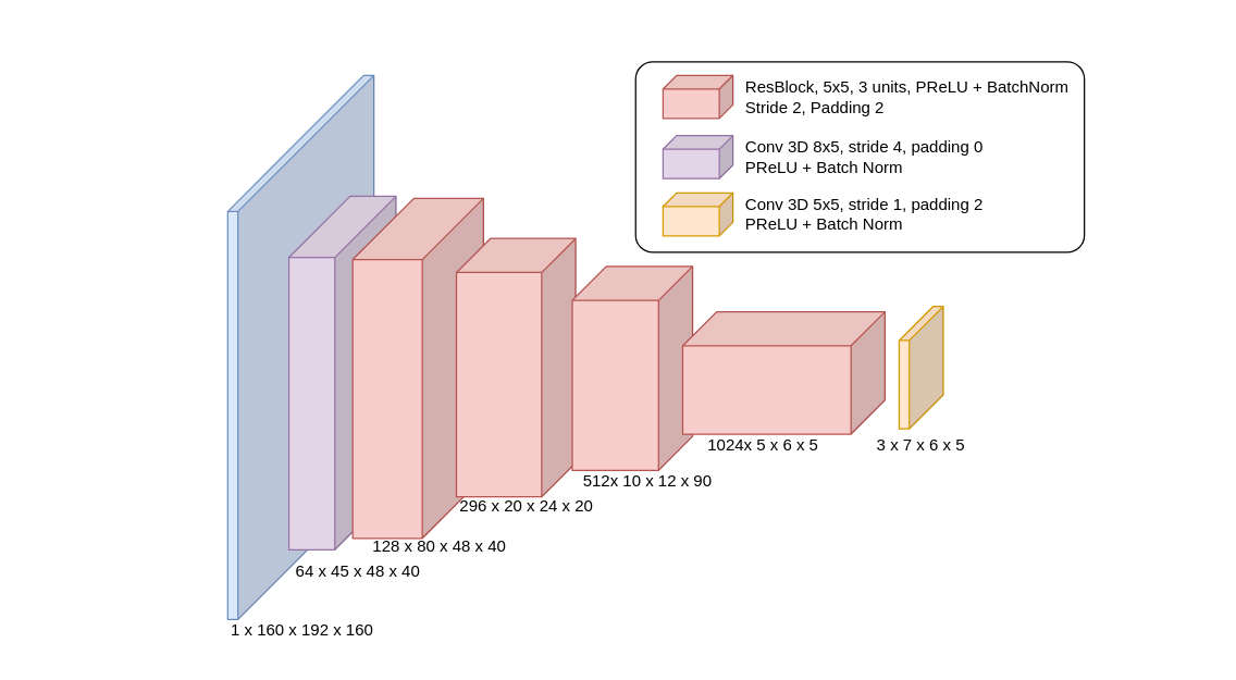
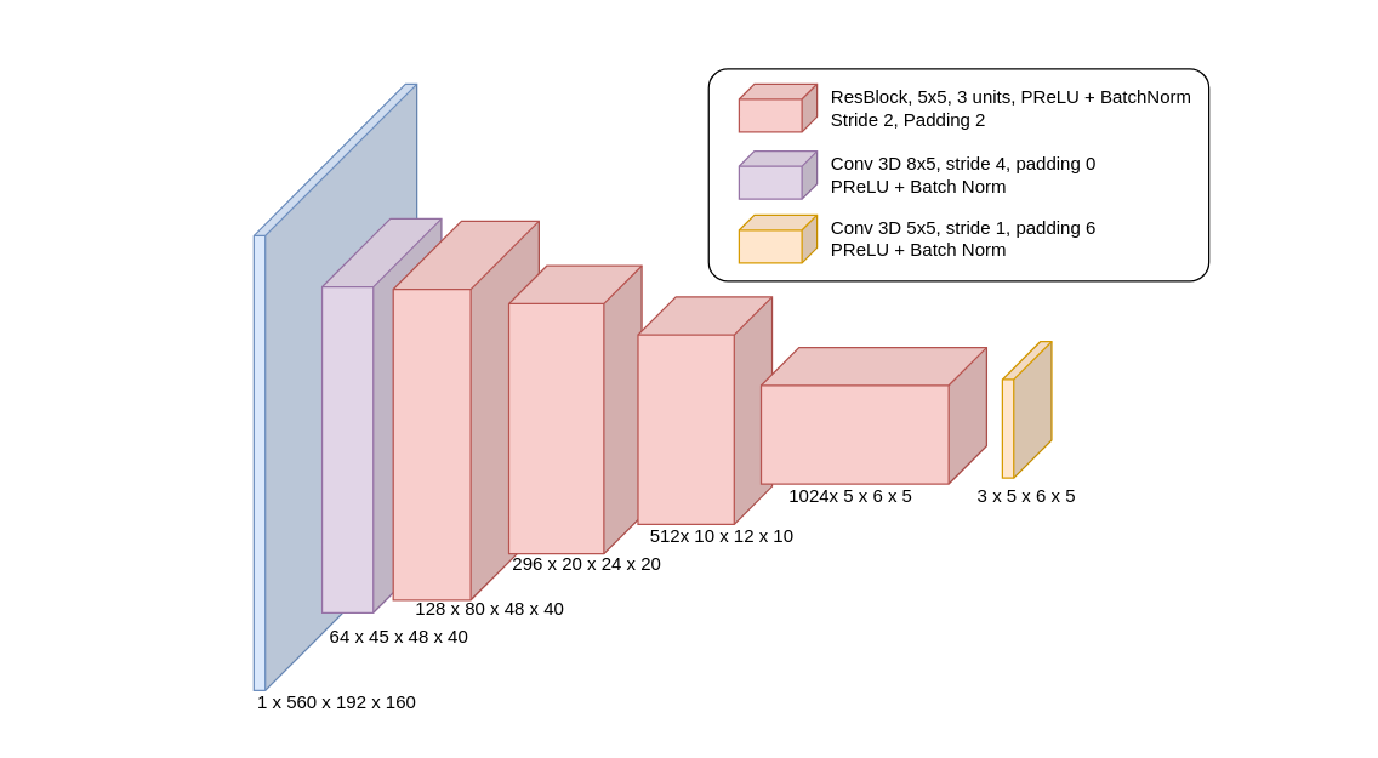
- <mxCell id="15" value="Conv 3D 5x5, stride 1, padding 2&lt;br style=&quot;border-color: var(--border-color);&quot;&gt;PReLU + Batch Norm" style="text;html=1;strokeColor=none;fillColor=none;align=left;verticalAlign=middle;whiteSpace=wrap;rounded=0;" parent="10" vertex="1"><mxGeometry x="-31.35" y="122.15" width="241.35" height="30" as="geometry" /></mxCell>
+ <mxCell id="15" value="Conv 3D 5x5, stride 1, padding 6&lt;br style=&quot;border-color: var(--border-color);&quot;&gt;PReLU + Batch Norm" style="text;html=1;strokeColor=none;fillColor=none;align=left;verticalAlign=middle;whiteSpace=wrap;rounded=0;" parent="10" vertex="1"><mxGeometry x="-31.35" y="122.15" width="241.35" height="30" as="geometry" /></mxCell>
- <mxCell id="21" value="3&amp;nbsp;x 7 x 6 x 5" style="text;html=1;strokeColor=none;fillColor=none;align=center;verticalAlign=middle;whiteSpace=wrap;rounded=0;" parent="2" vertex="1"><mxGeometry x="450" y="256.75" width="120" height="30" as="geometry" /></mxCell>
+ <mxCell id="21" value="3&amp;nbsp;x 5 x 6 x 5" style="text;html=1;strokeColor=none;fillColor=none;align=center;verticalAlign=middle;whiteSpace=wrap;rounded=0;" parent="2" vertex="1"><mxGeometry x="450" y="256.75" width="120" height="30" as="geometry" /></mxCell>
- <mxCell id="8" value="512x 10 x 12 x 90" style="text;html=1;strokeColor=none;fillColor=none;align=center;verticalAlign=middle;whiteSpace=wrap;rounded=0;" parent="2" vertex="1"><mxGeometry x="249" y="284" width="120" height="30" as="geometry" /></mxCell>
+ <mxCell id="8" value="512x 10 x 12 x 10" style="text;html=1;strokeColor=none;fillColor=none;align=center;verticalAlign=middle;whiteSpace=wrap;rounded=0;" parent="2" vertex="1"><mxGeometry x="249" y="284" width="120" height="30" as="geometry" /></mxCell>
- <mxCell id="24" value="1 x 160 x 192 x 160" style="text;html=1;strokeColor=none;fillColor=none;align=center;verticalAlign=middle;whiteSpace=wrap;rounded=0;" parent="1" vertex="1"><mxGeometry x="162" y="448" width="120" height="30" as="geometry" /></mxCell>
+ <mxCell id="24" value="1 x 560 x 192 x 160" style="text;html=1;strokeColor=none;fillColor=none;align=center;verticalAlign=middle;whiteSpace=wrap;rounded=0;" parent="1" vertex="1"><mxGeometry x="162" y="448" width="120" height="30" as="geometry" /></mxCell>
